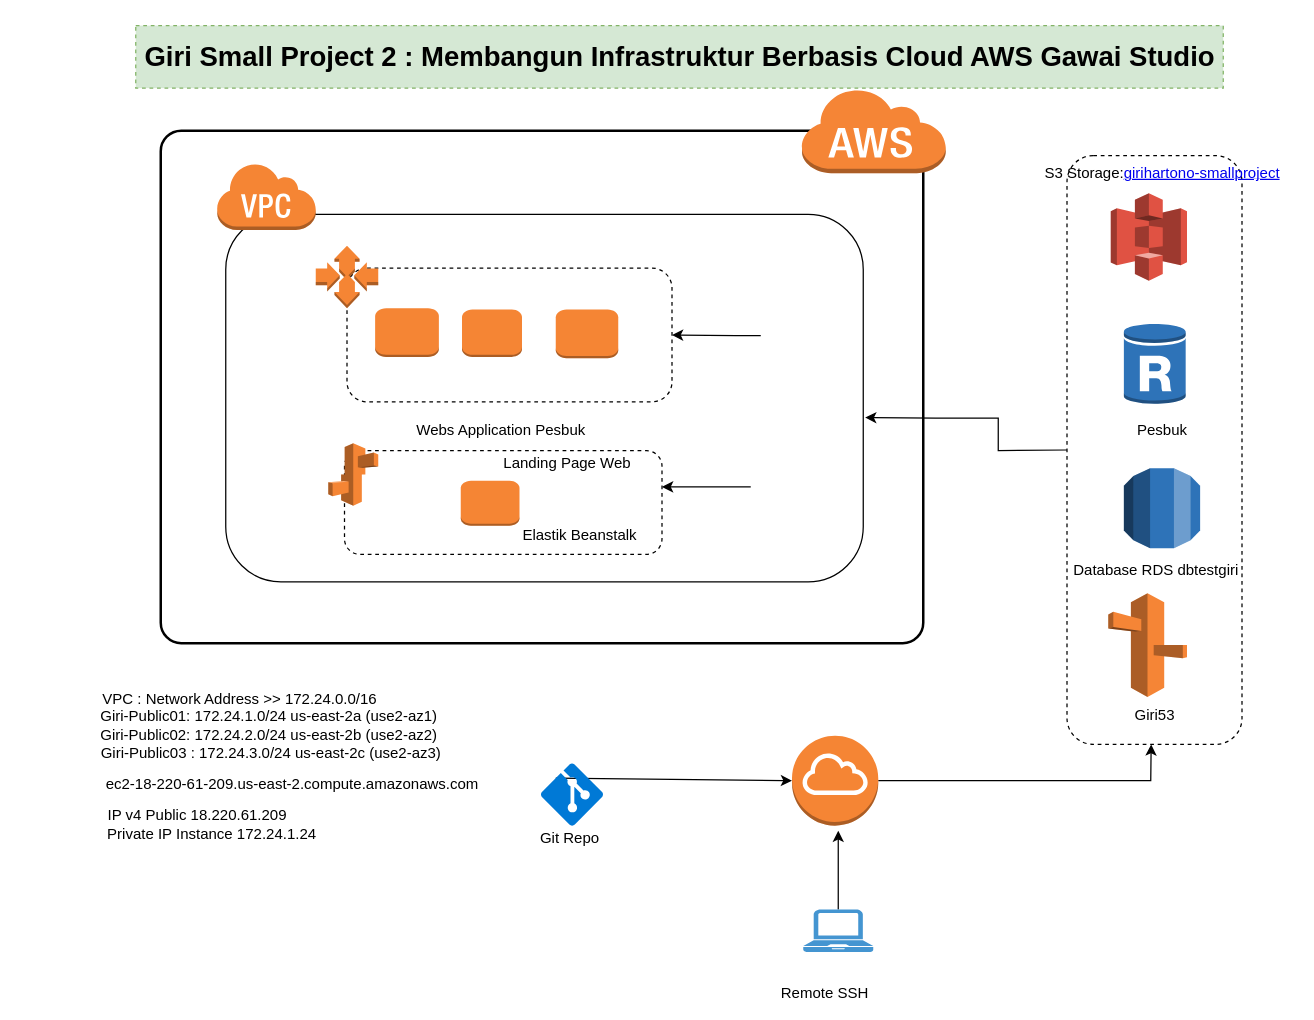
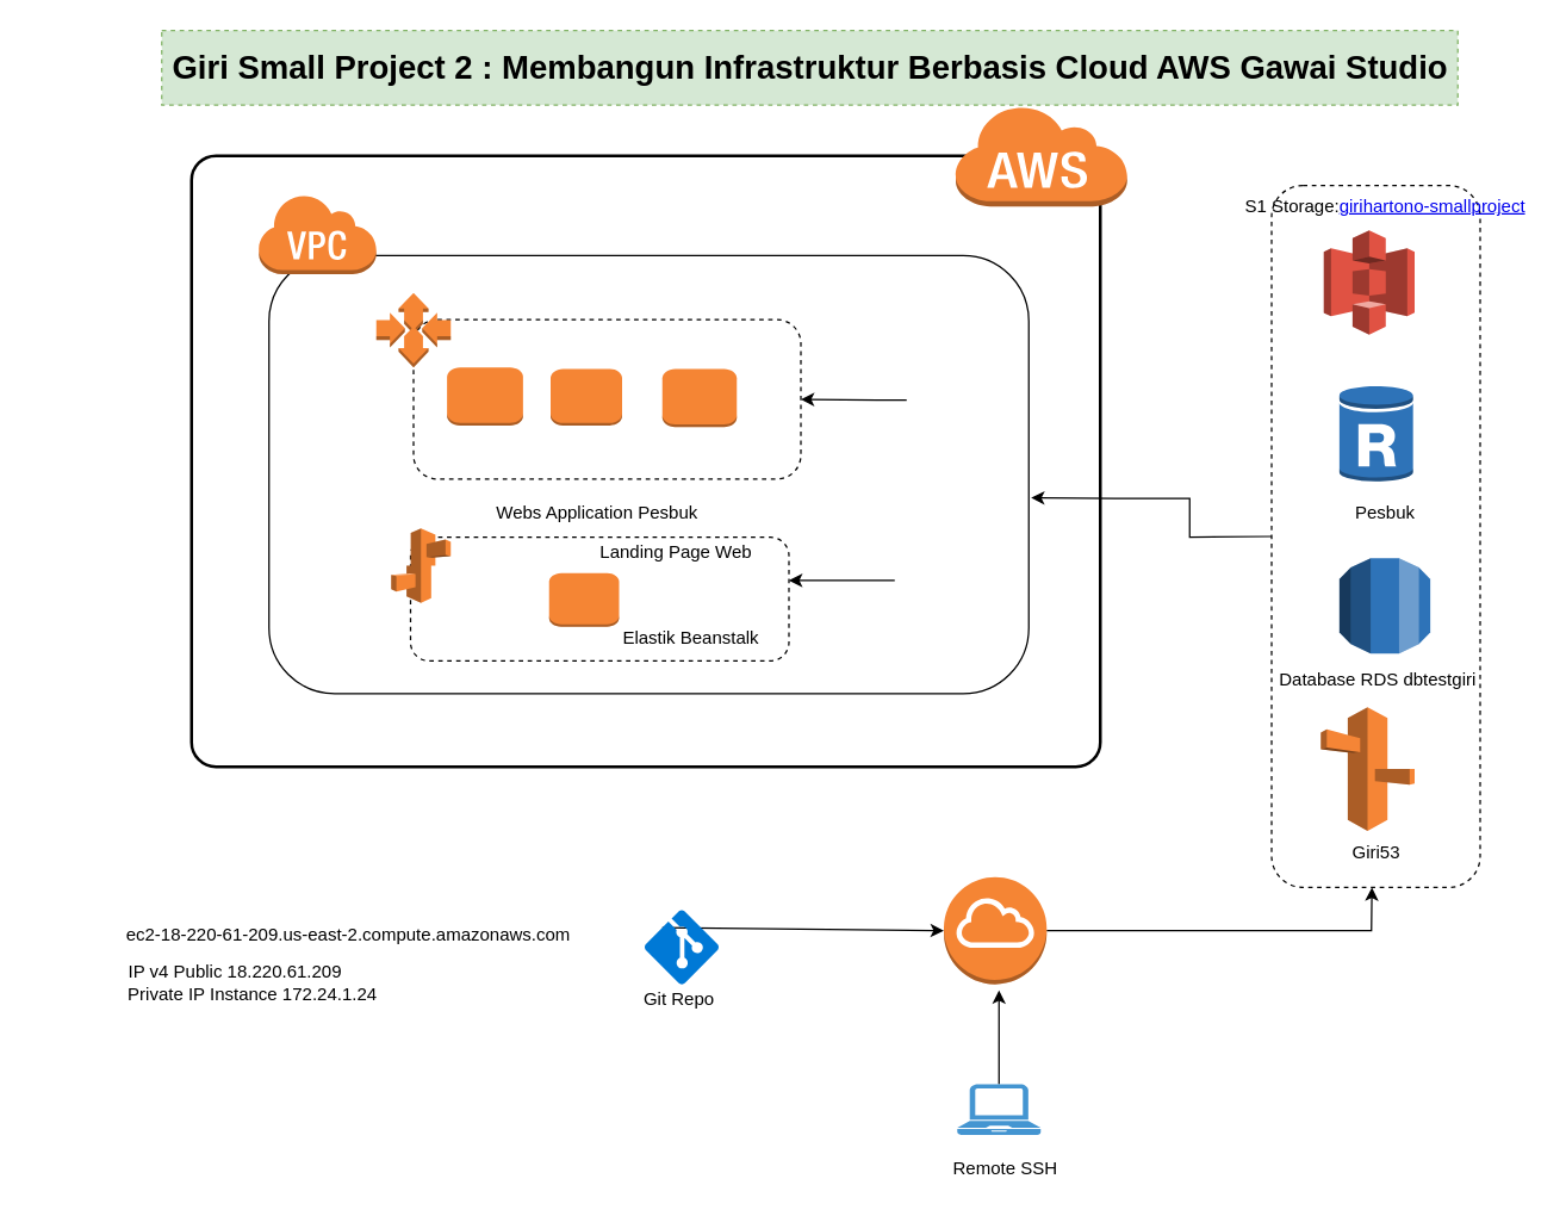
- <mxCell id="27" value="S3 Storage:&lt;a href=&quot;https://s3.console.aws.amazon.com/s3/&quot;&gt;girihartono-smallproject&lt;/a&gt;" style="text;html=1;resizable=0;autosize=1;align=center;verticalAlign=middle;points=[];fillColor=none;strokeColor=none;rounded=0;dashed=1;" parent="1" vertex="1"><mxGeometry x="828.5" y="128" width="200" height="20" as="geometry" /></mxCell>
+ <mxCell id="27" value="S1 Storage:&lt;a href=&quot;https://s3.console.aws.amazon.com/s3/&quot;&gt;girihartono-smallproject&lt;/a&gt;" style="text;html=1;resizable=0;autosize=1;align=center;verticalAlign=middle;points=[];fillColor=none;strokeColor=none;rounded=0;dashed=1;" parent="1" vertex="1"><mxGeometry x="828.5" y="128" width="200" height="20" as="geometry" /></mxCell>
- <mxCell id="39" value="VPC : Network Address &amp;gt;&amp;gt;&amp;nbsp;&lt;span&gt;172.24.0.0/16&lt;br&gt;&lt;/span&gt;&amp;nbsp; &amp;nbsp; &amp;nbsp; &amp;nbsp; &amp;nbsp; &amp;nbsp; &amp;nbsp; Giri-Public01: 172.24.1.0/24&amp;nbsp;us-east-2a (use2-az1)&lt;br&gt;&amp;nbsp; &amp;nbsp; &amp;nbsp; &amp;nbsp; &amp;nbsp; &amp;nbsp; &amp;nbsp; Giri-Public02: 172.24.2.0/24&amp;nbsp;us-east-2b (use2-az2)&lt;br&gt;&amp;nbsp; &amp;nbsp; &amp;nbsp; &amp;nbsp; &amp;nbsp; &amp;nbsp; &amp;nbsp; &amp;nbsp;Giri-Public03 : 172.24.3.0/24&amp;nbsp;us-east-2c (use2-az3)&lt;span&gt;&lt;br&gt;&lt;/span&gt;" style="text;html=1;resizable=0;autosize=1;align=center;verticalAlign=middle;points=[];fillColor=none;strokeColor=none;rounded=0;dashed=1;" parent="1" vertex="1"><mxGeometry x="20.5" y="550" width="340" height="60" as="geometry" /></mxCell>
- <mxCell id="37" value="Remote SSH" style="text;html=1;resizable=0;autosize=1;align=center;verticalAlign=middle;points=[];fillColor=none;strokeColor=none;rounded=0;dashed=1;" parent="1" vertex="1"><mxGeometry x="613.5" y="784" width="90" height="20" as="geometry" /></mxCell>
+ <mxCell id="37" value="Remote SSH" style="text;html=1;resizable=0;autosize=1;align=center;verticalAlign=middle;points=[];fillColor=none;strokeColor=none;rounded=0;dashed=1;" parent="1" vertex="1"><mxGeometry x="628.5" y="774" width="90" height="20" as="geometry" /></mxCell>
